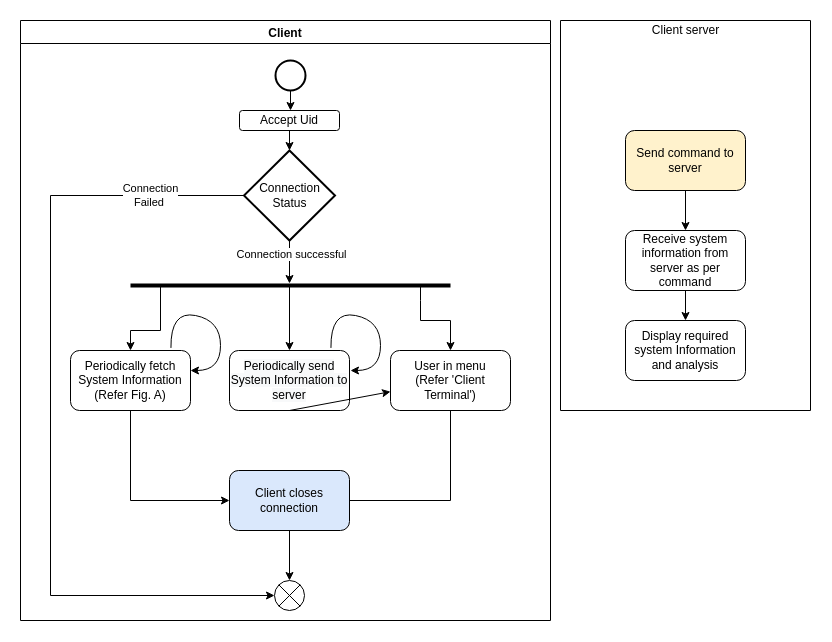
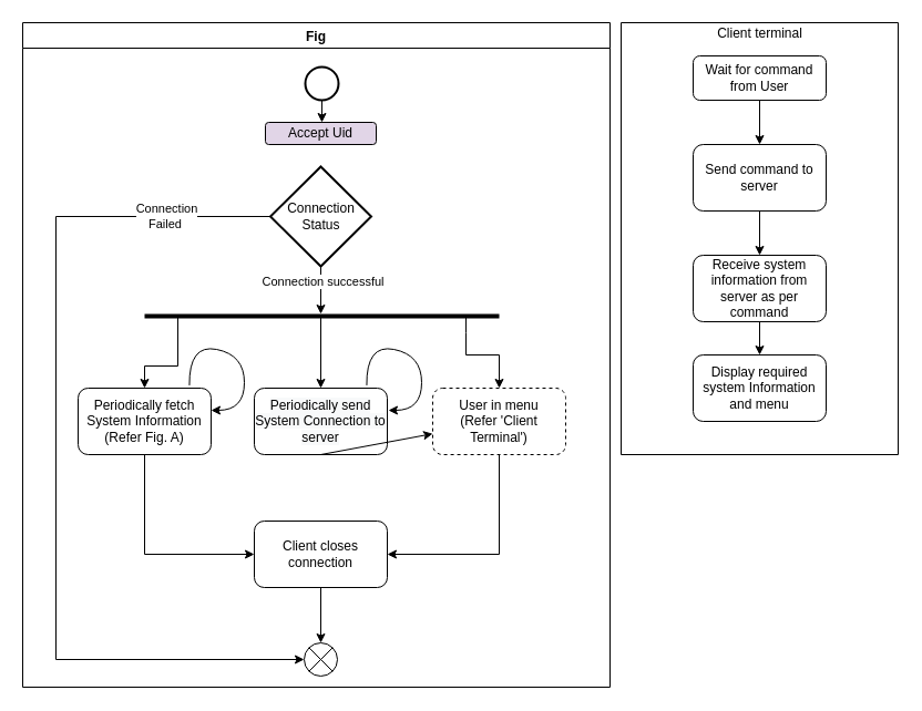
- <mxCell id="3" value="Client server" style="text;html=1;align=center;verticalAlign=middle;resizable=0;points=[];autosize=1;strokeColor=none;fillColor=none;" vertex="1" parent="2"><mxGeometry x="80" width="90" height="20" as="geometry" /></mxCell>
+ <mxCell id="3" value="Client terminal" style="text;html=1;align=center;verticalAlign=middle;resizable=0;points=[];autosize=1;strokeColor=none;fillColor=none;" vertex="1" parent="2"><mxGeometry x="80" width="90" height="20" as="geometry" /></mxCell>
- <mxCell id="11" value="Client" style="swimlane;" vertex="1" parent="1"><mxGeometry x="20" y="20" width="530" height="600" as="geometry"><mxRectangle x="130" y="-10" width="70" height="23" as="alternateBounds" /></mxGeometry></mxCell>
+ <mxCell id="11" value="Fig" style="swimlane;" vertex="1" parent="1"><mxGeometry x="20" y="20" width="530" height="600" as="geometry"><mxRectangle x="130" y="-10" width="70" height="23" as="alternateBounds" /></mxGeometry></mxCell>
+ <mxCell id="4" value="Wait for command from User" style="rounded=1;whiteSpace=wrap;html=1;" vertex="1" parent="2"><mxGeometry x="65" y="30" width="120" height="40" as="geometry" /></mxCell>
+ <mxCell id="8" value="" style="endArrow=classic;html=1;rounded=0;exitX=0.5;exitY=1;exitDx=0;exitDy=0;entryX=0.5;entryY=0;entryDx=0;entryDy=0;" edge="1" parent="2" source="4" target="5"><mxGeometry width="50" height="50" relative="1" as="geometry"><mxPoint x="-60" y="130" as="sourcePoint" /><mxPoint x="-60" y="170" as="targetPoint" /></mxGeometry></mxCell>
- <mxCell id="14" value="Accept Uid" style="rounded=1;whiteSpace=wrap;html=1;" vertex="1" parent="1"><mxGeometry x="239" y="110" width="100" height="20" as="geometry" /></mxCell>
+ <mxCell id="14" value="Accept Uid" style="rounded=1;whiteSpace=wrap;html=1;fillColor=#e1d5e7;" vertex="1" parent="1"><mxGeometry x="239" y="110" width="100" height="20" as="geometry" /></mxCell>
- <mxCell id="16" value="" style="endArrow=classic;html=1;rounded=0;exitX=0.5;exitY=1;exitDx=0;exitDy=0;entryX=0.5;entryY=0;entryDx=0;entryDy=0;entryPerimeter=0;" edge="1" parent="1" source="14" target="15"><mxGeometry width="50" height="50" relative="1" as="geometry"><mxPoint x="299" y="100" as="sourcePoint" /><mxPoint x="300" y="120" as="targetPoint" /><Array as="points" /></mxGeometry></mxCell>
- <mxCell id="5" value="Send command to server" style="rounded=1;whiteSpace=wrap;html=1;fillColor=#fff2cc;" vertex="1" parent="2"><mxGeometry x="65" y="110" width="120" height="60" as="geometry" /></mxCell>
+ <mxCell id="5" value="Send command to server" style="rounded=1;whiteSpace=wrap;html=1;" vertex="1" parent="2"><mxGeometry x="65" y="110" width="120" height="60" as="geometry" /></mxCell>
- <mxCell id="7" value="Display required system Information and analysis" style="rounded=1;whiteSpace=wrap;html=1;" vertex="1" parent="2"><mxGeometry x="65" y="300" width="120" height="60" as="geometry" /></mxCell>
+ <mxCell id="7" value="Display required system Information and menu" style="rounded=1;whiteSpace=wrap;html=1;" vertex="1" parent="2"><mxGeometry x="65" y="300" width="120" height="60" as="geometry" /></mxCell>
- <mxCell id="20" value="&lt;span style=&quot;color: rgb(0 , 0 , 0) ; font-family: &amp;#34;helvetica&amp;#34; ; font-size: 12px ; font-style: normal ; font-weight: 400 ; letter-spacing: normal ; text-align: center ; text-indent: 0px ; text-transform: none ; word-spacing: 0px ; background-color: rgb(248 , 249 , 250) ; display: inline ; float: none&quot;&gt;Periodically send System Information to server&lt;/span&gt;" style="rounded=1;whiteSpace=wrap;html=1;" vertex="1" parent="1"><mxGeometry x="229" y="350" width="120" height="60" as="geometry" /></mxCell>
+ <mxCell id="20" value="&lt;span style=&quot;color: rgb(0 , 0 , 0) ; font-family: &amp;#34;helvetica&amp;#34; ; font-size: 12px ; font-style: normal ; font-weight: 400 ; letter-spacing: normal ; text-align: center ; text-indent: 0px ; text-transform: none ; word-spacing: 0px ; background-color: rgb(248 , 249 , 250) ; display: inline ; float: none&quot;&gt;Periodically send System Connection to server&lt;/span&gt;" style="rounded=1;whiteSpace=wrap;html=1;" vertex="1" parent="1"><mxGeometry x="229" y="350" width="120" height="60" as="geometry" /></mxCell>
- <mxCell id="22" value="User in menu&lt;br&gt;(Refer 'Client Terminal')" style="rounded=1;whiteSpace=wrap;html=1;" vertex="1" parent="1"><mxGeometry x="390" y="350" width="120" height="60" as="geometry" /></mxCell>
+ <mxCell id="22" value="User in menu&lt;br&gt;(Refer 'Client Terminal')" style="rounded=1;whiteSpace=wrap;html=1;dashed=1;" vertex="1" parent="1"><mxGeometry x="390" y="350" width="120" height="60" as="geometry" /></mxCell>
- <mxCell id="25" value="Client closes connection" style="rounded=1;whiteSpace=wrap;html=1;fillColor=#dae8fc;" vertex="1" parent="1"><mxGeometry x="229" y="470" width="120" height="60" as="geometry" /></mxCell>
+ <mxCell id="25" value="Client closes connection" style="rounded=1;whiteSpace=wrap;html=1;" vertex="1" parent="1"><mxGeometry x="229" y="470" width="120" height="60" as="geometry" /></mxCell>
- <mxCell id="27" value="" style="endArrow=none;html=1;rounded=0;exitX=0.5;exitY=1;exitDx=0;exitDy=0;entryX=1;entryY=0.5;entryDx=0;entryDy=0;" edge="1" parent="1" source="22" target="25"><mxGeometry width="50" height="50" relative="1" as="geometry"><mxPoint x="340" y="460" as="sourcePoint" /><mxPoint x="350" y="510" as="targetPoint" /><Array as="points"><mxPoint x="450" y="500" /></Array></mxGeometry></mxCell>
+ <mxCell id="27" value="" style="endArrow=classic;html=1;rounded=0;exitX=0.5;exitY=1;exitDx=0;exitDy=0;entryX=1;entryY=0.5;entryDx=0;entryDy=0;" edge="1" parent="1" source="22" target="25"><mxGeometry width="50" height="50" relative="1" as="geometry"><mxPoint x="340" y="460" as="sourcePoint" /><mxPoint x="350" y="510" as="targetPoint" /><Array as="points"><mxPoint x="450" y="500" /></Array></mxGeometry></mxCell>
